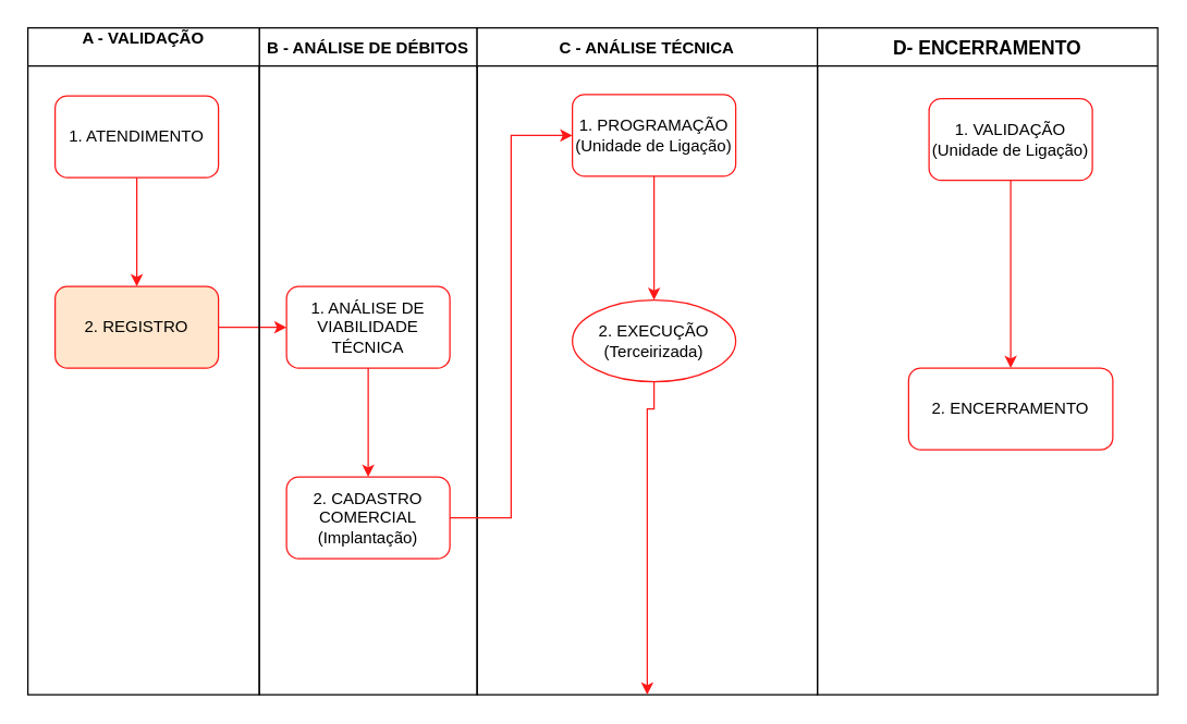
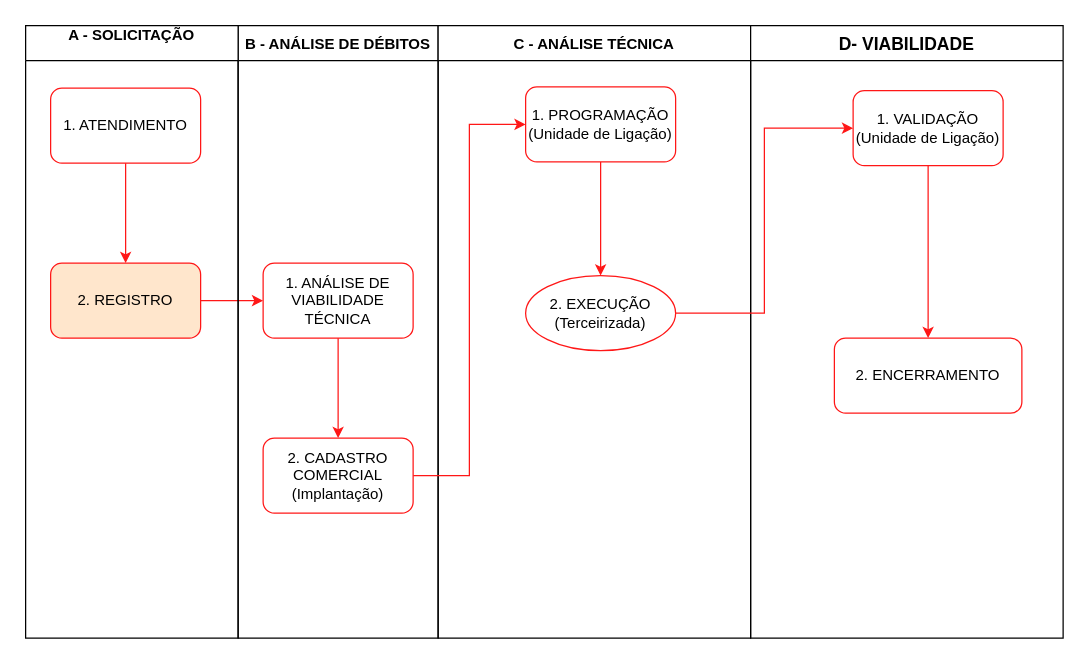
- <mxCell id="10" value="A - VALIDAÇÃO&#10;" style="swimlane;fillColor=#ffffff;gradientColor=none;container=1;collapsible=0;autosize=1;startSize=28;" vertex="1" parent="1"><mxGeometry x="20" y="20" width="170" height="490" as="geometry" /></mxCell>
+ <mxCell id="10" value="A - SOLICITAÇÃO&#10;" style="swimlane;fillColor=#ffffff;gradientColor=none;container=1;collapsible=0;autosize=1;startSize=28;" vertex="1" parent="1"><mxGeometry x="20" y="20" width="170" height="490" as="geometry" /></mxCell>
- <mxCell id="8" value="D- ENCERRAMENTO&#10;" style="swimlane;fillColor=#ffffff;gradientColor=none;container=1;collapsible=0;autosize=0;startSize=28;fontSize=14;verticalAlign=top;" vertex="1" parent="1"><mxGeometry x="600" y="20" width="250" height="490" as="geometry" /></mxCell>
+ <mxCell id="8" value="D- VIABILIDADE&#10;" style="swimlane;fillColor=#ffffff;gradientColor=none;container=1;collapsible=0;autosize=0;startSize=28;fontSize=14;verticalAlign=top;" vertex="1" parent="1"><mxGeometry x="600" y="20" width="250" height="490" as="geometry" /></mxCell>
- <mxCell id="9" style="edgeStyle=orthogonalEdgeStyle;rounded=0;orthogonalLoop=1;jettySize=auto;html=1;strokeColor=#FF1717;" edge="1" source="16" target="7" parent="1"><mxGeometry relative="1" as="geometry" /></mxCell>
+ <mxCell id="9" style="edgeStyle=orthogonalEdgeStyle;rounded=0;orthogonalLoop=1;jettySize=auto;html=1;entryX=0;entryY=0.5;entryDx=0;entryDy=0;strokeColor=#FF1717;" edge="1" source="16" target="11" parent="1"><mxGeometry relative="1" as="geometry" /></mxCell>
